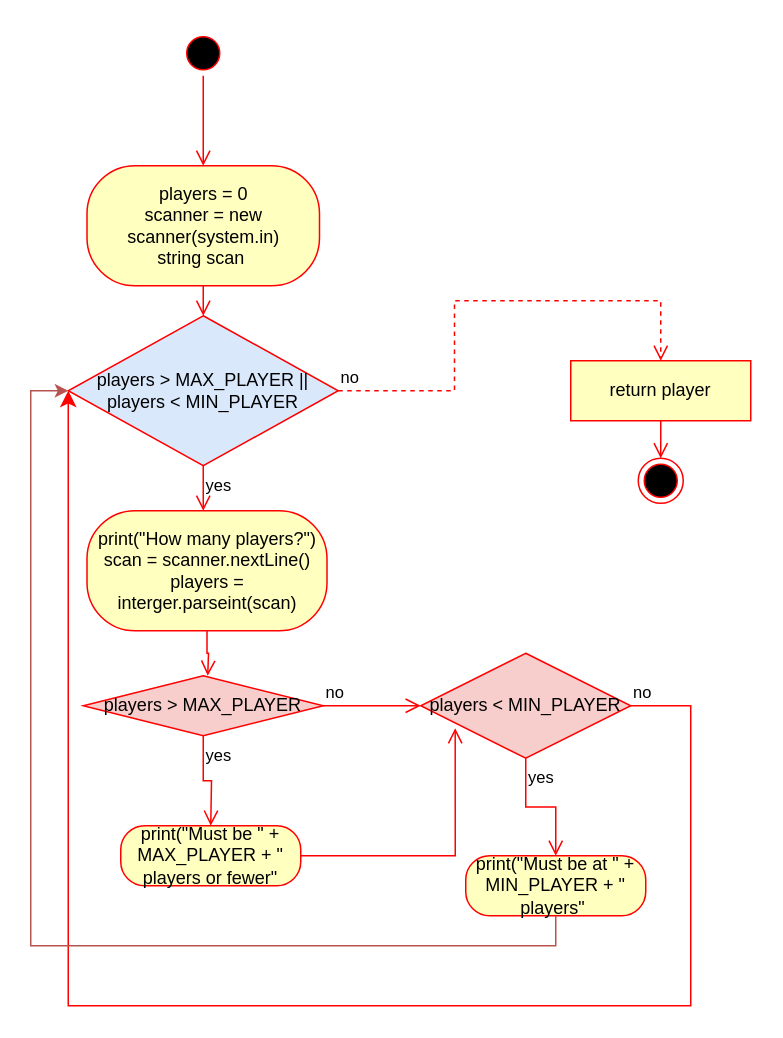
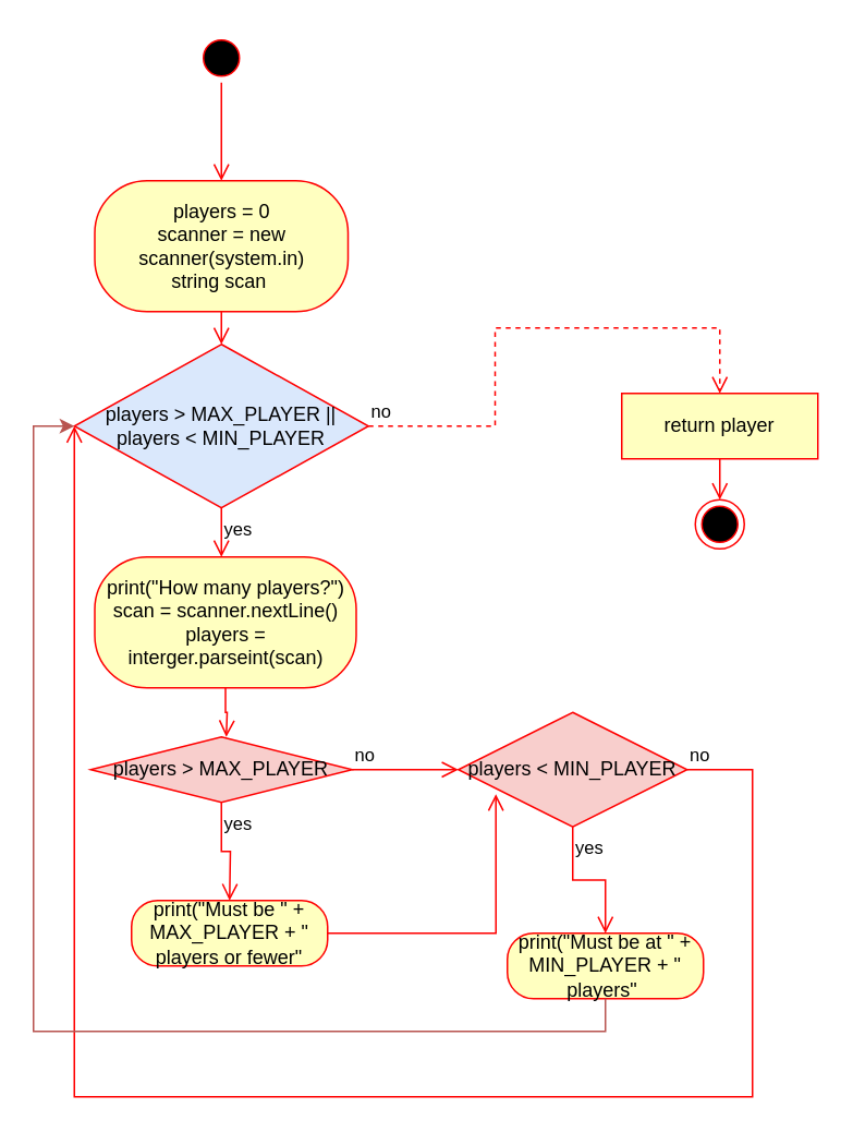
- <mxCell id="19" value="no" style="edgeStyle=orthogonalEdgeStyle;html=1;align=left;verticalAlign=bottom;endArrow=classic;endSize=8;strokeColor=#ff0000;rounded=0;entryX=0;entryY=0.5;entryDx=0;entryDy=0;" edge="1" source="18" parent="1" target="6"><mxGeometry x="-1" relative="1" as="geometry"><mxPoint x="590" y="550" as="targetPoint" /><Array as="points"><mxPoint x="460" y="470" /><mxPoint x="460" y="670" /><mxPoint x="45" y="670" /></Array></mxGeometry></mxCell>
+ <mxCell id="19" value="no" style="edgeStyle=orthogonalEdgeStyle;html=1;align=left;verticalAlign=bottom;endArrow=open;endSize=8;strokeColor=#ff0000;rounded=0;entryX=0;entryY=0.5;entryDx=0;entryDy=0;" edge="1" source="18" parent="1" target="6"><mxGeometry x="-1" relative="1" as="geometry"><mxPoint x="590" y="550" as="targetPoint" /><Array as="points"><mxPoint x="460" y="470" /><mxPoint x="460" y="670" /><mxPoint x="45" y="670" /></Array></mxGeometry></mxCell>
